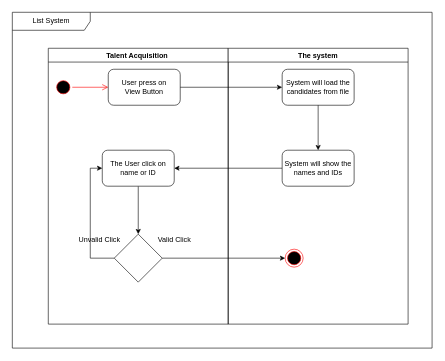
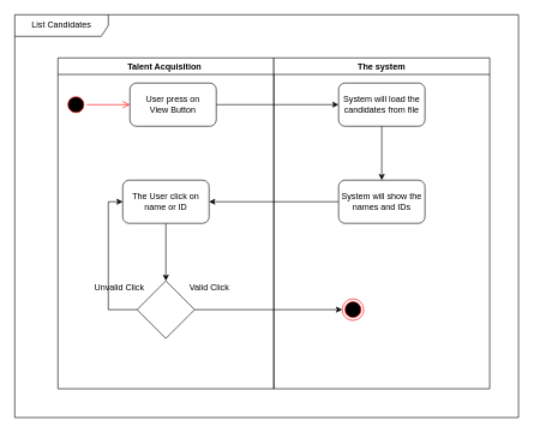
- <mxCell id="20" value="List System" style="shape=umlFrame;whiteSpace=wrap;html=1;width=130;height=30;" vertex="1" parent="1"><mxGeometry x="20" y="20" width="700" height="560" as="geometry" /></mxCell>
+ <mxCell id="20" value="List Candidates" style="shape=umlFrame;whiteSpace=wrap;html=1;width=130;height=30;" vertex="1" parent="1"><mxGeometry x="20" y="20" width="700" height="560" as="geometry" /></mxCell>
